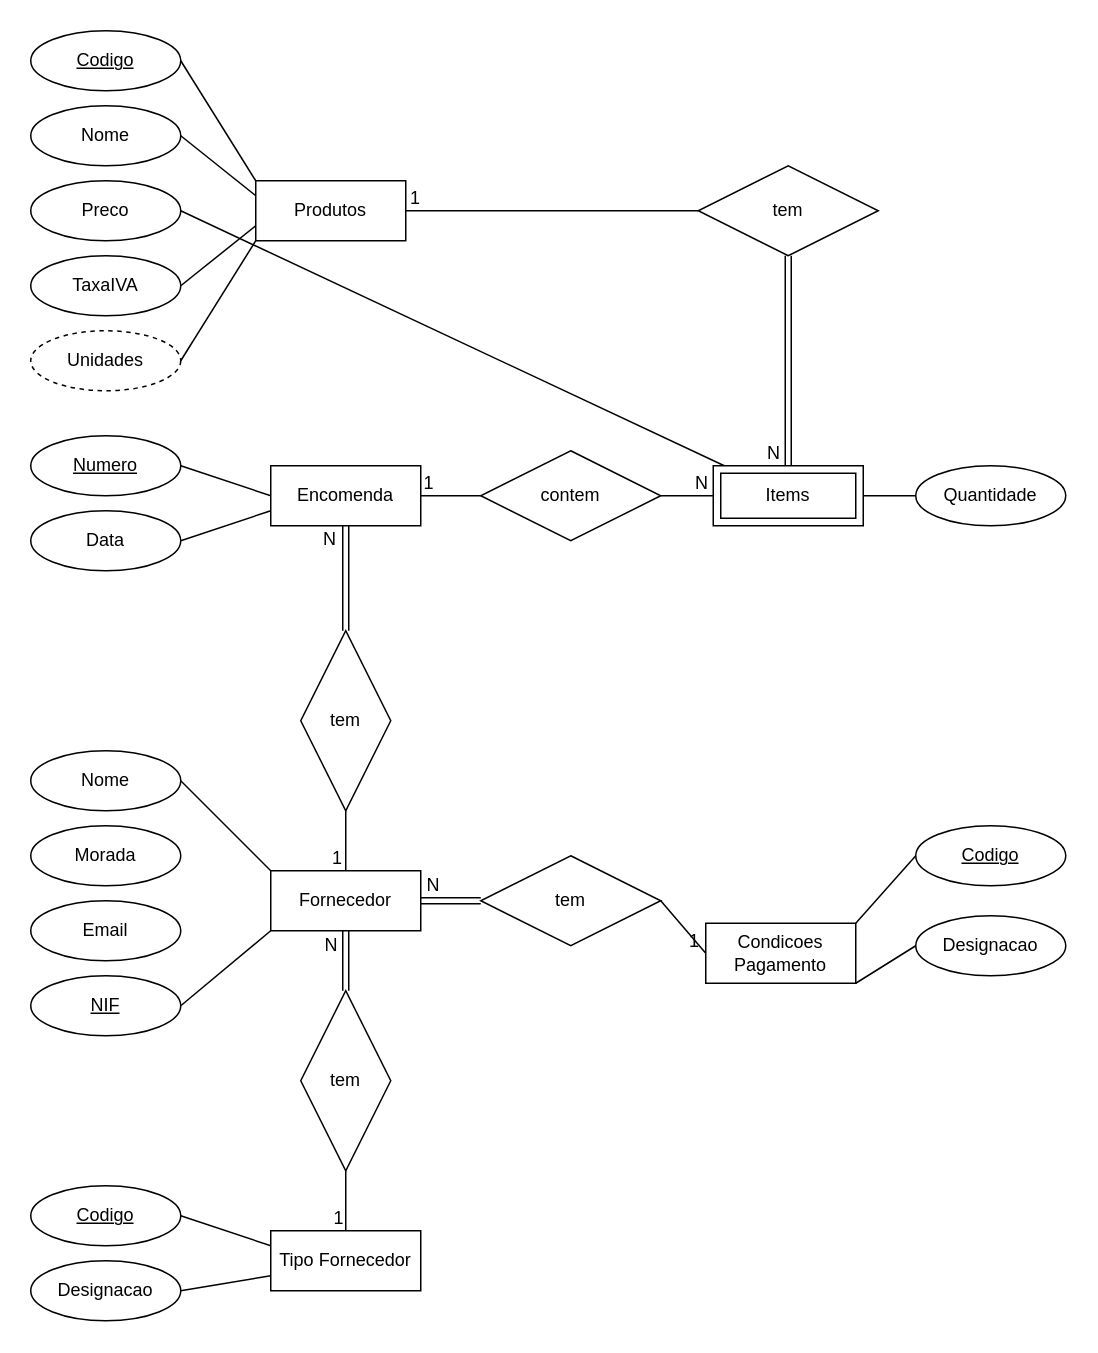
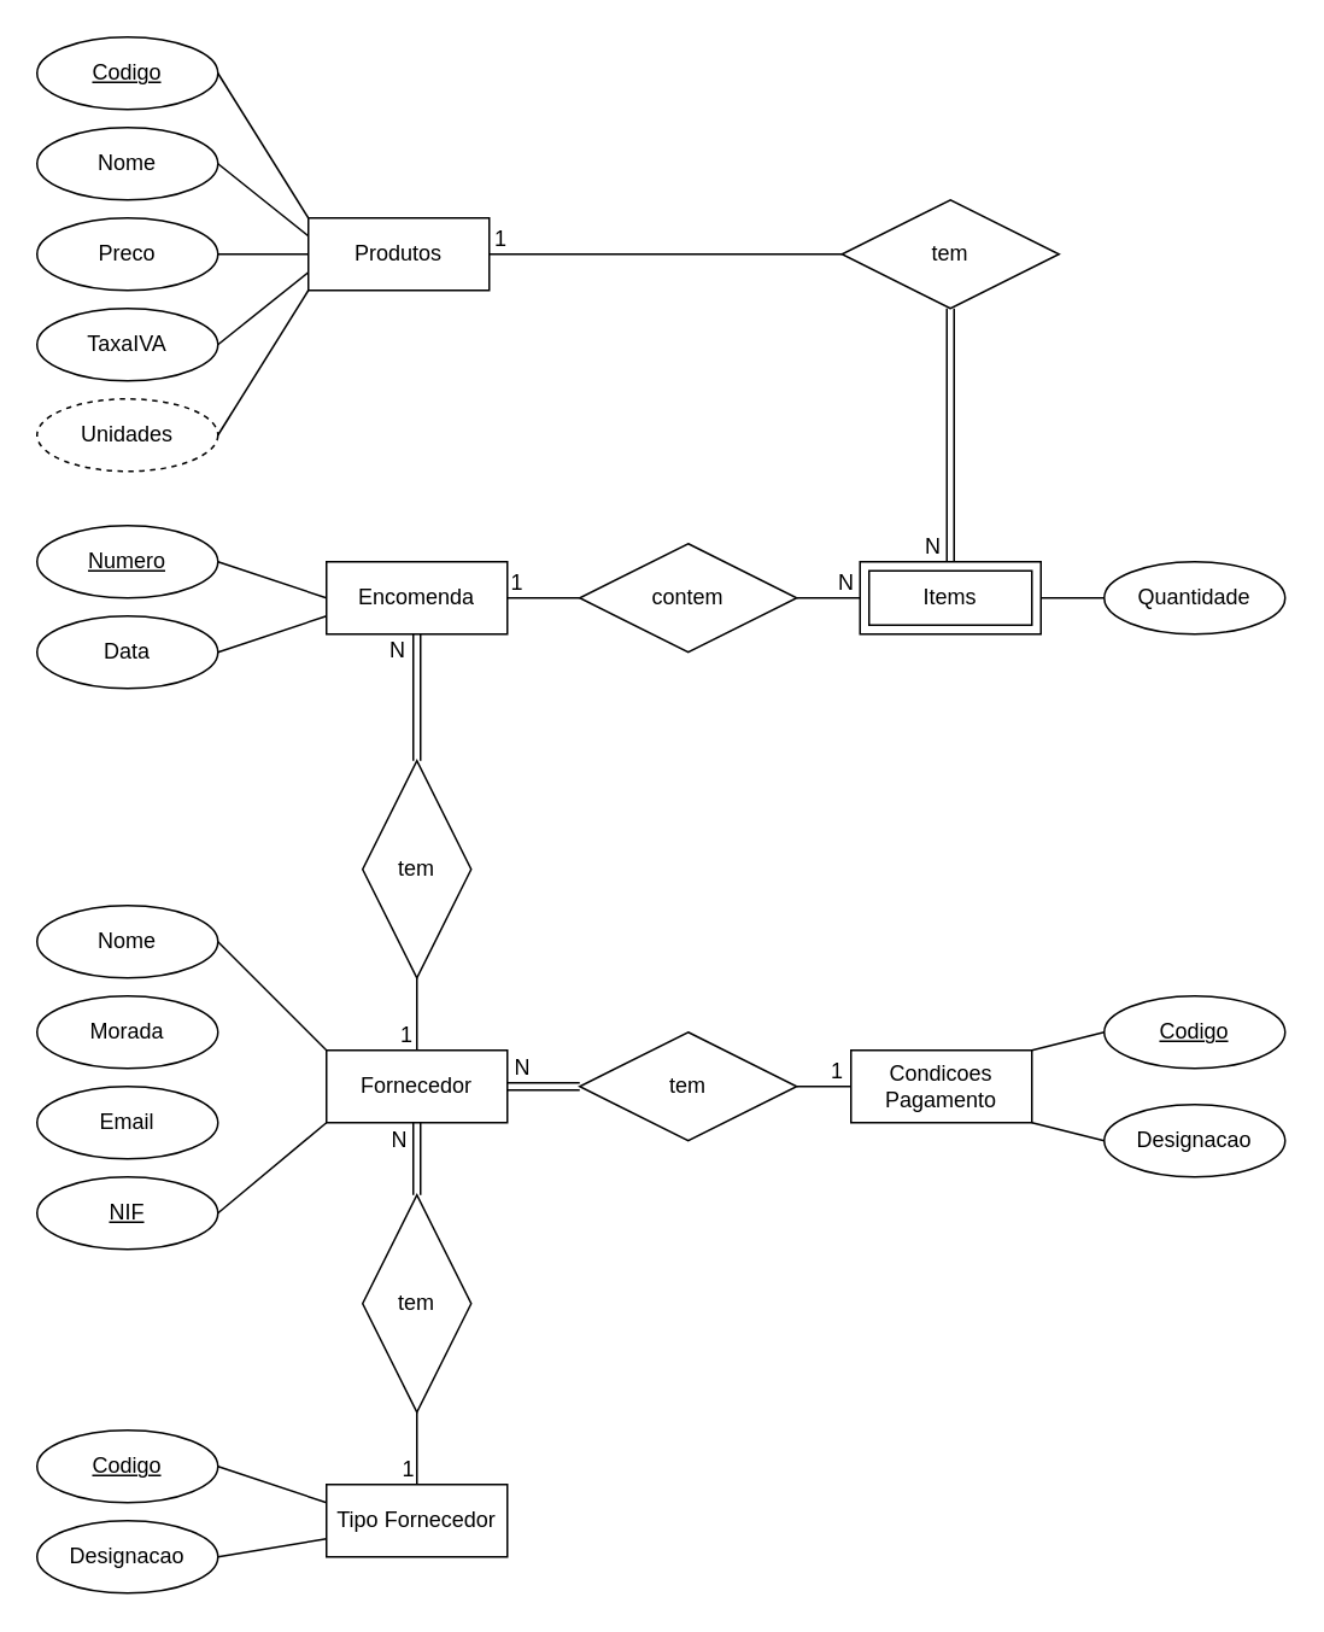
- <mxCell id="22" value="" style="endArrow=none;html=1;rounded=0;fontSize=12;startSize=8;endSize=8;exitX=1;exitY=0.5;exitDx=0;exitDy=0;" edge="1" parent="1" source="6" target="56"><mxGeometry relative="1" as="geometry"><mxPoint x="145" y="180" as="sourcePoint" /><mxPoint x="180" y="140" as="targetPoint" /></mxGeometry></mxCell>
+ <mxCell id="22" value="" style="endArrow=none;html=1;rounded=0;fontSize=12;startSize=8;endSize=8;exitX=1;exitY=0.5;exitDx=0;exitDy=0;entryX=0;entryY=0.5;entryDx=0;entryDy=0;" edge="1" parent="1" source="6" target="57"><mxGeometry relative="1" as="geometry"><mxPoint x="145" y="180" as="sourcePoint" /><mxPoint x="180" y="140" as="targetPoint" /></mxGeometry></mxCell>
- <mxCell id="39" value="Condicoes&lt;br&gt;Pagamento" style="whiteSpace=wrap;html=1;align=center;" vertex="1" parent="1"><mxGeometry x="470" y="615" width="100" height="40" as="geometry" /></mxCell>
+ <mxCell id="39" value="Condicoes&lt;br&gt;Pagamento" style="whiteSpace=wrap;html=1;align=center;" vertex="1" parent="1"><mxGeometry x="470" y="580" width="100" height="40" as="geometry" /></mxCell>
